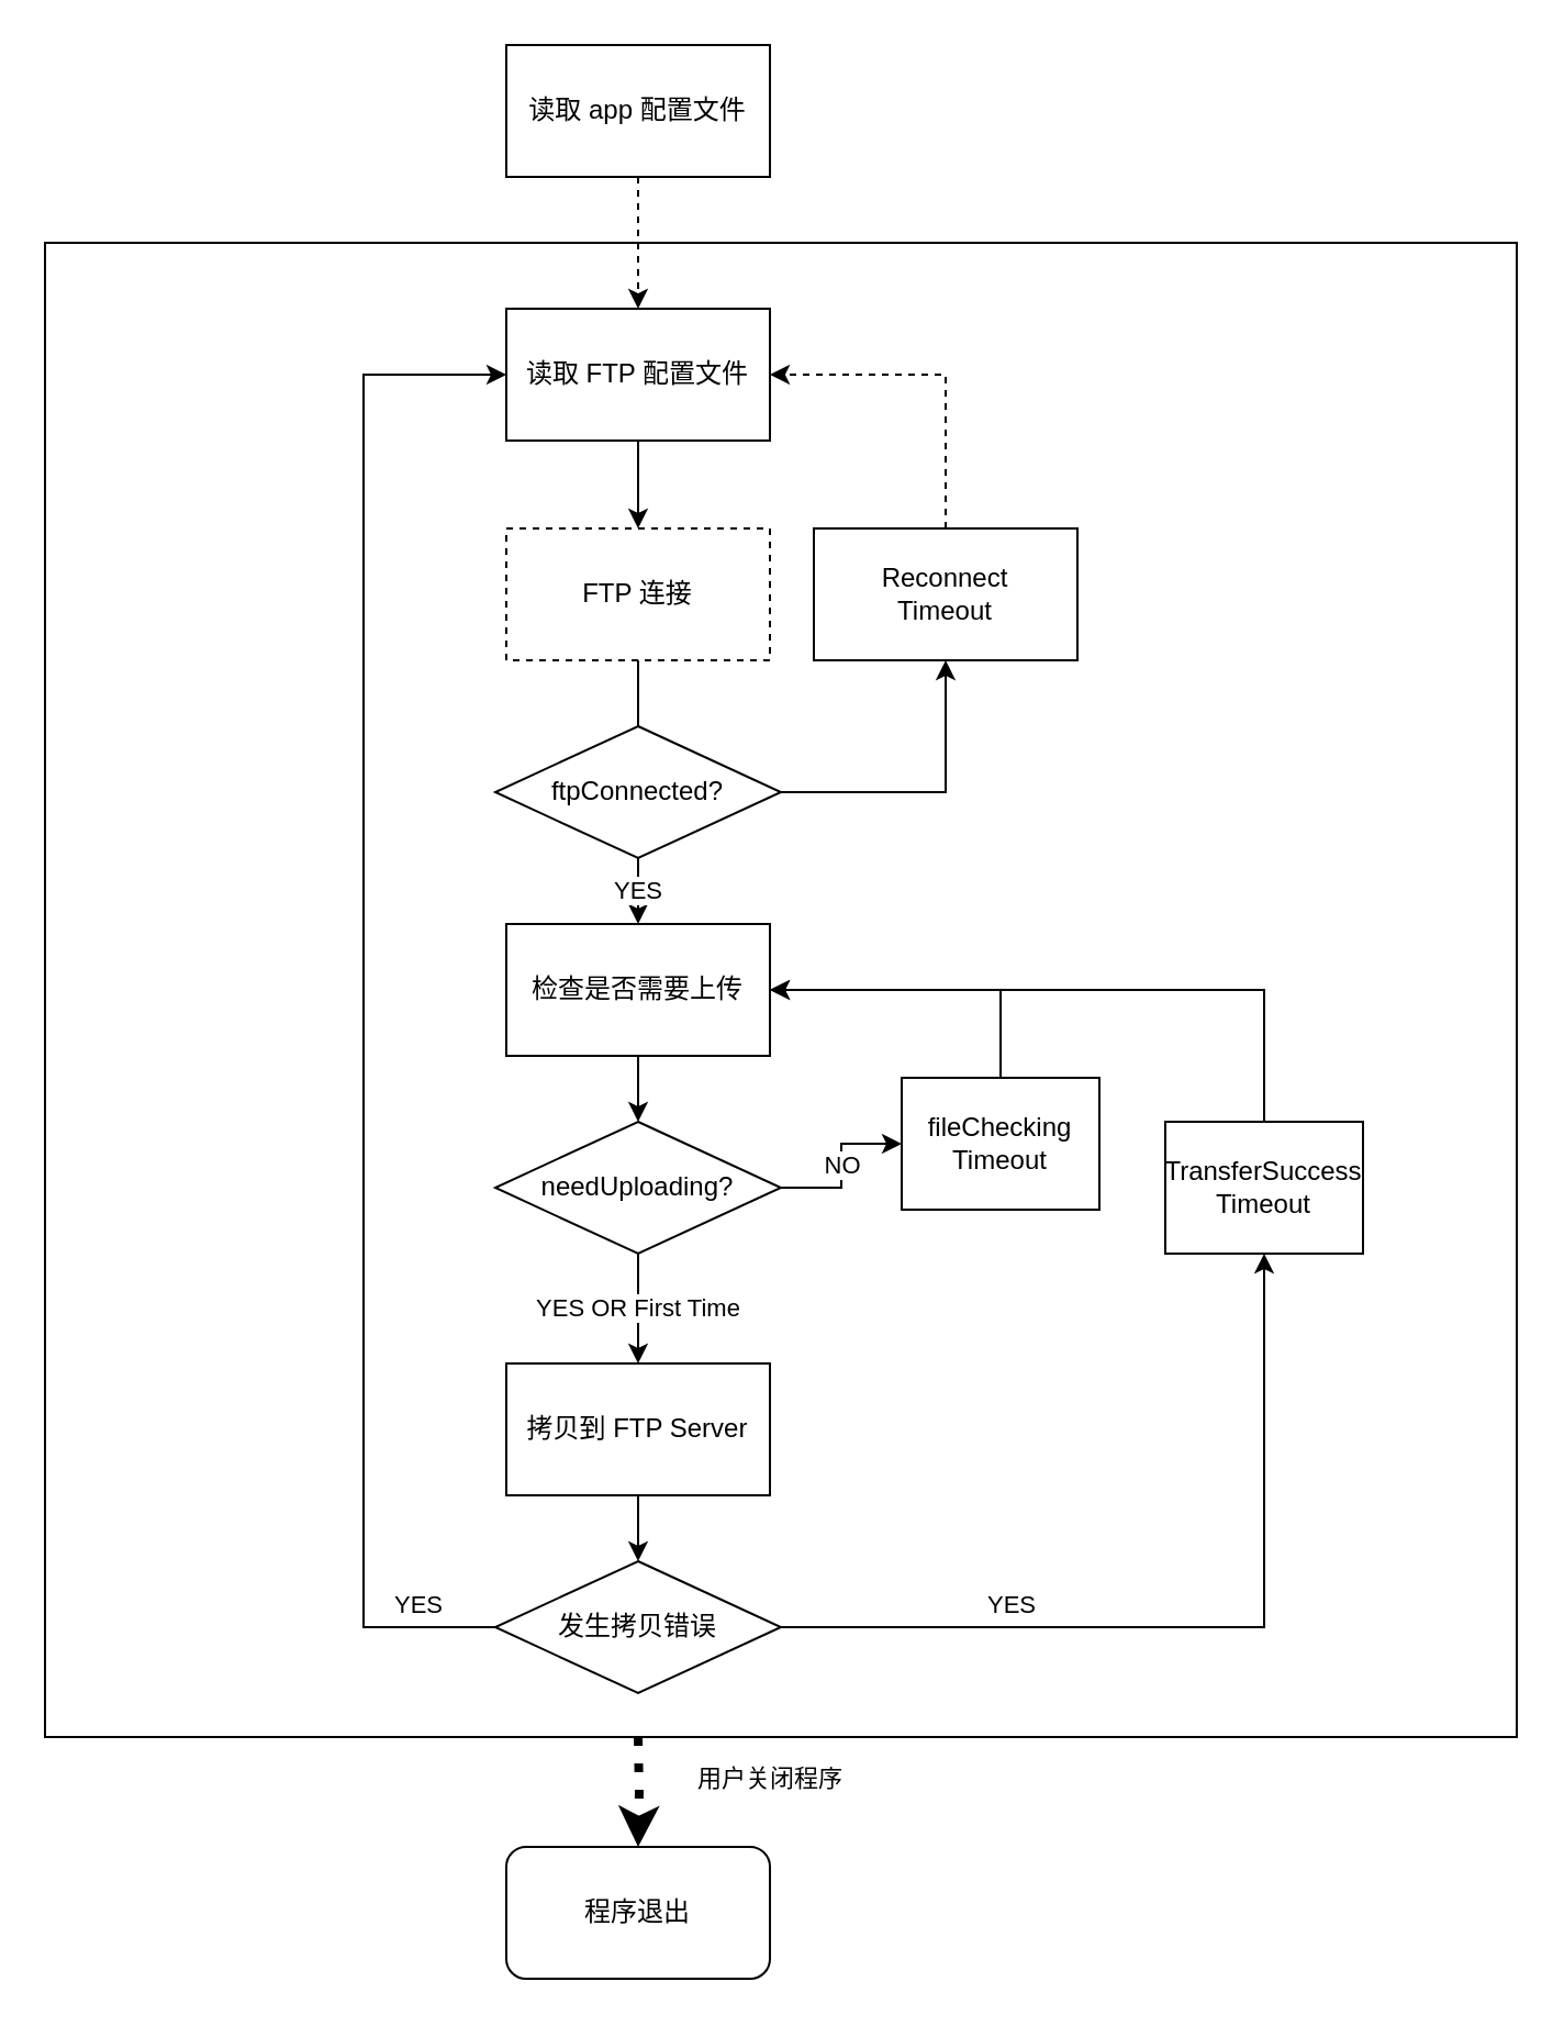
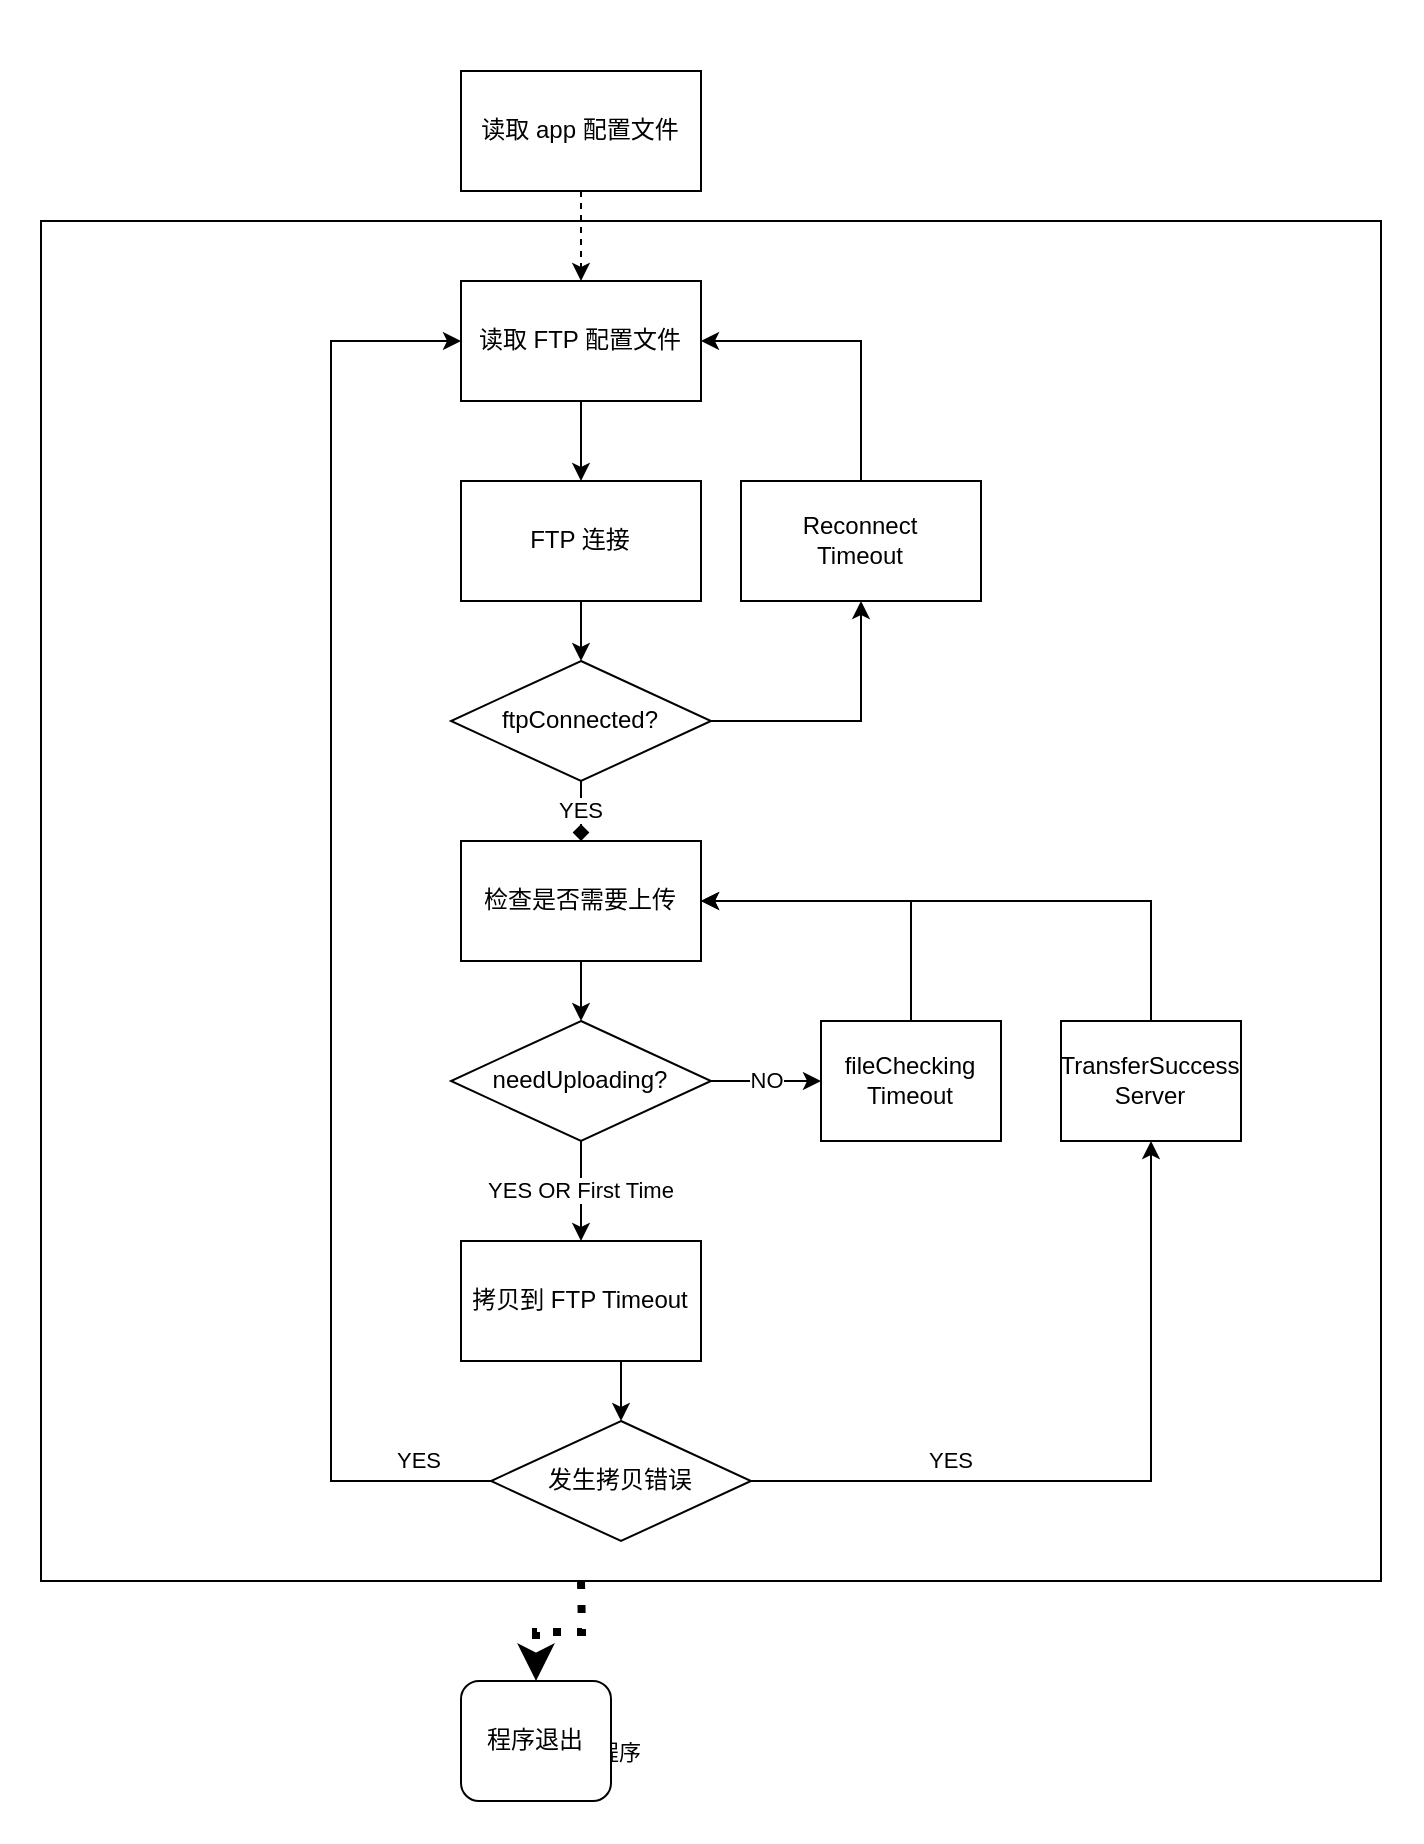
- <mxCell id="25" value="读取 app 配置文件" style="rounded=0;whiteSpace=wrap;html=1;" parent="1" vertex="1"><mxGeometry x="230" y="20" width="120" height="60" as="geometry" /></mxCell>
+ <mxCell id="25" value="读取 app 配置文件" style="rounded=0;whiteSpace=wrap;html=1;" parent="1" vertex="1"><mxGeometry x="230" y="35" width="120" height="60" as="geometry" /></mxCell>
- <mxCell id="26" style="edgeStyle=orthogonalEdgeStyle;rounded=0;orthogonalLoop=1;jettySize=auto;html=1;exitX=0.5;exitY=0;exitDx=0;exitDy=0;entryX=1;entryY=0.5;entryDx=0;entryDy=0;dashed=1;" parent="1" source="27" target="4" edge="1"><mxGeometry relative="1" as="geometry" /></mxCell>
+ <mxCell id="26" style="edgeStyle=orthogonalEdgeStyle;rounded=0;orthogonalLoop=1;jettySize=auto;html=1;exitX=0.5;exitY=0;exitDx=0;exitDy=0;entryX=1;entryY=0.5;entryDx=0;entryDy=0;" parent="1" source="27" target="4" edge="1"><mxGeometry relative="1" as="geometry" /></mxCell>
- <mxCell id="6" value="FTP 连接" style="rounded=0;whiteSpace=wrap;html=1;dashed=1;" parent="1" vertex="1"><mxGeometry x="230" y="240" width="120" height="60" as="geometry" /></mxCell>
+ <mxCell id="6" value="FTP 连接" style="rounded=0;whiteSpace=wrap;html=1;" parent="1" vertex="1"><mxGeometry x="230" y="240" width="120" height="60" as="geometry" /></mxCell>
- <mxCell id="5" value="" style="edgeStyle=orthogonalEdgeStyle;rounded=0;orthogonalLoop=1;jettySize=auto;html=1;exitX=0.5;exitY=1;exitDx=0;exitDy=0;entryX=0.5;entryY=0;entryDx=0;entryDy=0;endArrow=none;" parent="1" source="6" target="9" edge="1"><mxGeometry x="1" y="-100" relative="1" as="geometry"><mxPoint y="10" as="offset" /></mxGeometry></mxCell>
+ <mxCell id="5" value="" style="edgeStyle=orthogonalEdgeStyle;rounded=0;orthogonalLoop=1;jettySize=auto;html=1;exitX=0.5;exitY=1;exitDx=0;exitDy=0;entryX=0.5;entryY=0;entryDx=0;entryDy=0;" parent="1" source="6" target="9" edge="1"><mxGeometry x="1" y="-100" relative="1" as="geometry"><mxPoint y="10" as="offset" /></mxGeometry></mxCell>
- <mxCell id="7" value="YES" style="edgeStyle=orthogonalEdgeStyle;rounded=0;orthogonalLoop=1;jettySize=auto;html=1;exitX=0.5;exitY=1;exitDx=0;exitDy=0;entryX=0.5;entryY=0;entryDx=0;entryDy=0;" parent="1" source="9" target="11" edge="1"><mxGeometry relative="1" as="geometry" /></mxCell>
+ <mxCell id="7" value="YES" style="edgeStyle=orthogonalEdgeStyle;rounded=0;orthogonalLoop=1;jettySize=auto;html=1;exitX=0.5;exitY=1;exitDx=0;exitDy=0;entryX=0.5;entryY=0;entryDx=0;entryDy=0;endArrow=diamond;" parent="1" source="9" target="11" edge="1"><mxGeometry relative="1" as="geometry" /></mxCell>
- <mxCell id="16" value="fileChecking&lt;br&gt;Timeout" style="rounded=0;whiteSpace=wrap;html=1;" parent="1" vertex="1"><mxGeometry x="410" y="490" width="90" height="60" as="geometry" /></mxCell>
+ <mxCell id="16" value="fileChecking&lt;br&gt;Timeout" style="rounded=0;whiteSpace=wrap;html=1;" parent="1" vertex="1"><mxGeometry x="410" y="510" width="90" height="60" as="geometry" /></mxCell>
- <mxCell id="29" value="TransferSuccess&lt;br&gt;Timeout" style="rounded=0;whiteSpace=wrap;html=1;" parent="1" vertex="1"><mxGeometry x="530" y="510" width="90" height="60" as="geometry" /></mxCell>
+ <mxCell id="29" value="TransferSuccess&lt;br&gt;Server" style="rounded=0;whiteSpace=wrap;html=1;" parent="1" vertex="1"><mxGeometry x="530" y="510" width="90" height="60" as="geometry" /></mxCell>
- <mxCell id="18" value="拷贝到 FTP Server" style="rounded=0;whiteSpace=wrap;html=1;" parent="1" vertex="1"><mxGeometry x="230" y="620" width="120" height="60" as="geometry" /></mxCell>
+ <mxCell id="18" value="拷贝到 FTP Timeout" style="rounded=0;whiteSpace=wrap;html=1;" parent="1" vertex="1"><mxGeometry x="230" y="620" width="120" height="60" as="geometry" /></mxCell>
- <mxCell id="22" value="发生拷贝错误" style="rhombus;whiteSpace=wrap;html=1;" parent="1" vertex="1"><mxGeometry x="225" y="710" width="130" height="60" as="geometry" /></mxCell>
+ <mxCell id="22" value="发生拷贝错误" style="rhombus;whiteSpace=wrap;html=1;" parent="1" vertex="1"><mxGeometry x="245" y="710" width="130" height="60" as="geometry" /></mxCell>
- <mxCell id="23" value="程序退出" style="rounded=1;whiteSpace=wrap;html=1;" parent="1" vertex="1"><mxGeometry x="230" y="840" width="120" height="60" as="geometry" /></mxCell>
+ <mxCell id="23" value="程序退出" style="rounded=1;whiteSpace=wrap;html=1;" parent="1" vertex="1"><mxGeometry x="230" y="840" width="75" height="60" as="geometry" /></mxCell>
